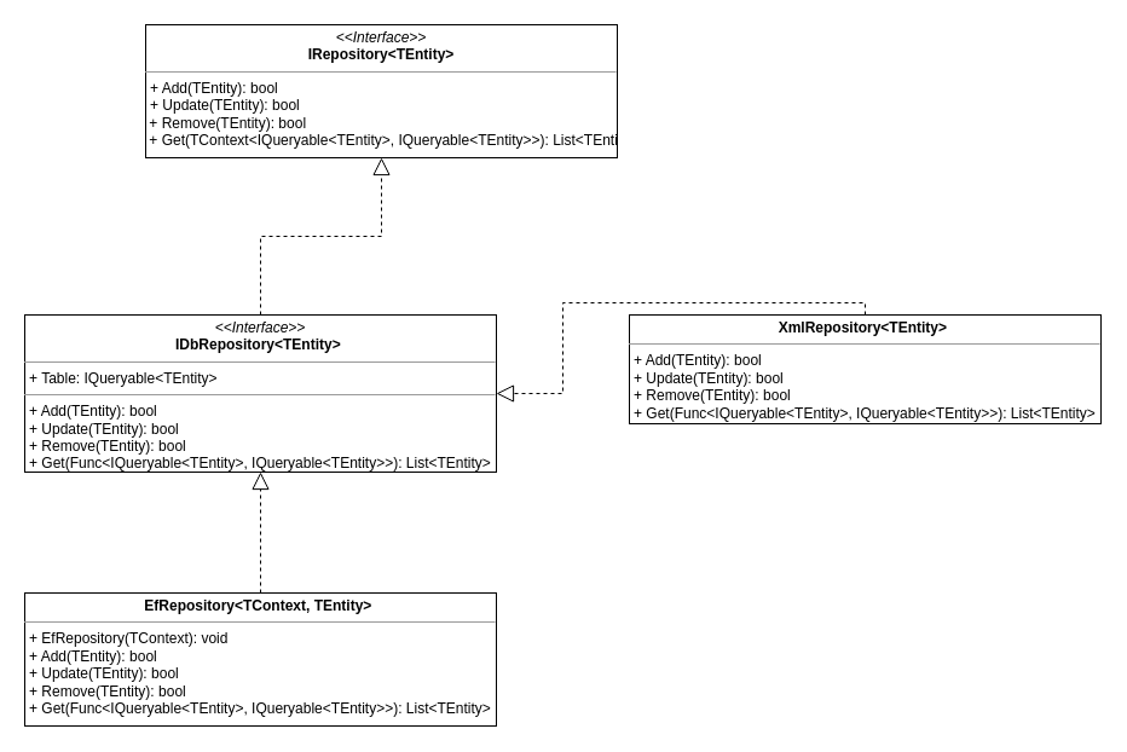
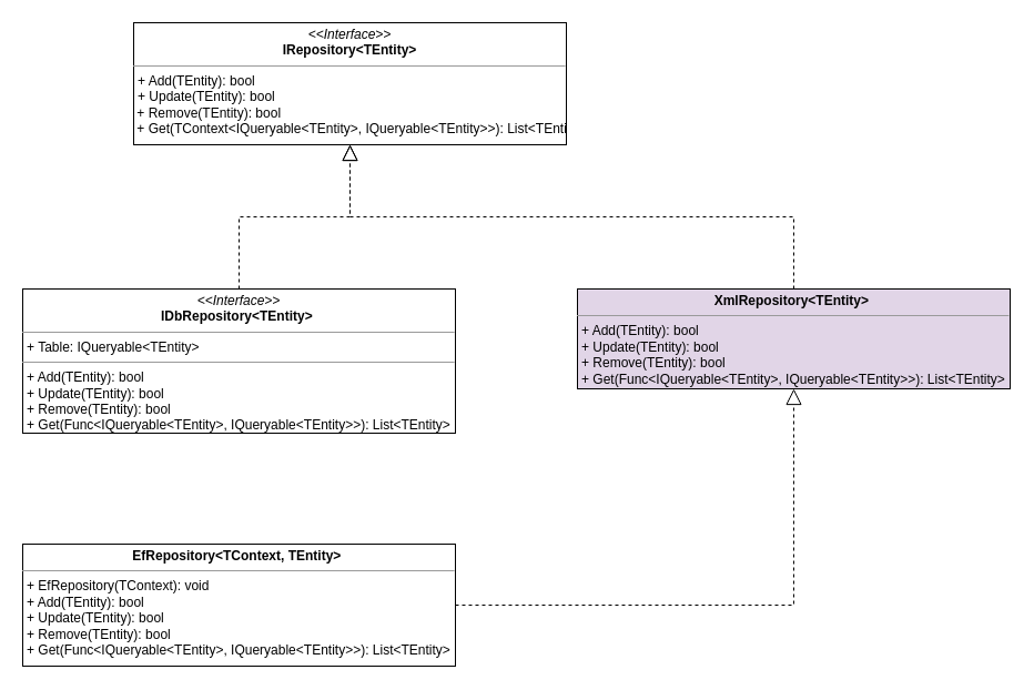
- <mxCell id="5" value="" style="endArrow=block;dashed=1;endFill=0;endSize=12;html=1;exitX=0.5;exitY=0;exitDx=0;exitDy=0;edgeStyle=orthogonalEdgeStyle;rounded=0;" parent="1" source="3" target="6" edge="1"><mxGeometry width="160" relative="1" as="geometry"><mxPoint x="170" y="421.04" as="sourcePoint" /><mxPoint x="367.03" y="340" as="targetPoint" /></mxGeometry></mxCell>
+ <mxCell id="5" value="" style="endArrow=block;dashed=1;endFill=0;endSize=12;html=1;exitX=0.5;exitY=0;exitDx=0;exitDy=0;edgeStyle=orthogonalEdgeStyle;rounded=0;" parent="1" source="3" target="2" edge="1"><mxGeometry width="160" relative="1" as="geometry"><mxPoint x="170" y="421.04" as="sourcePoint" /><mxPoint x="367.03" y="340" as="targetPoint" /></mxGeometry></mxCell>
- <mxCell id="3" value="&lt;p style=&quot;margin: 0px ; margin-top: 4px ; text-align: center&quot;&gt;&lt;b&gt;XmlRepository&amp;lt;TEntity&amp;gt;&amp;nbsp;&lt;/b&gt;&lt;br&gt;&lt;/p&gt;&lt;hr size=&quot;1&quot;&gt;&lt;p style=&quot;margin: 0px 0px 0px 4px&quot;&gt;+ Add(TEntity): bool&lt;br&gt;&lt;/p&gt;&lt;p style=&quot;margin: 0px 0px 0px 4px&quot;&gt;+ Update(TEntity): bool&lt;br&gt;&lt;/p&gt;&lt;p style=&quot;margin: 0px 0px 0px 4px&quot;&gt;&lt;/p&gt;&lt;p style=&quot;margin: 0px ; margin-left: 4px&quot;&gt;+ Remove(TEntity): bool&lt;br&gt;+ Get(Func&amp;lt;IQueryable&amp;lt;TEntity&amp;gt;, IQueryable&amp;lt;TEntity&amp;gt;&amp;gt;): List&amp;lt;TEntity&amp;gt;&lt;br&gt;&lt;/p&gt;" style="verticalAlign=top;align=left;overflow=fill;fontSize=12;fontFamily=Helvetica;html=1;" parent="1" vertex="1"><mxGeometry x="520" y="260" width="390" height="90" as="geometry" /></mxCell>
+ <mxCell id="3" value="&lt;p style=&quot;margin: 0px ; margin-top: 4px ; text-align: center&quot;&gt;&lt;b&gt;XmlRepository&amp;lt;TEntity&amp;gt;&amp;nbsp;&lt;/b&gt;&lt;br&gt;&lt;/p&gt;&lt;hr size=&quot;1&quot;&gt;&lt;p style=&quot;margin: 0px 0px 0px 4px&quot;&gt;+ Add(TEntity): bool&lt;br&gt;&lt;/p&gt;&lt;p style=&quot;margin: 0px 0px 0px 4px&quot;&gt;+ Update(TEntity): bool&lt;br&gt;&lt;/p&gt;&lt;p style=&quot;margin: 0px 0px 0px 4px&quot;&gt;&lt;/p&gt;&lt;p style=&quot;margin: 0px ; margin-left: 4px&quot;&gt;+ Remove(TEntity): bool&lt;br&gt;+ Get(Func&amp;lt;IQueryable&amp;lt;TEntity&amp;gt;, IQueryable&amp;lt;TEntity&amp;gt;&amp;gt;): List&amp;lt;TEntity&amp;gt;&lt;br&gt;&lt;/p&gt;" style="verticalAlign=top;align=left;overflow=fill;fontSize=12;fontFamily=Helvetica;html=1;fillColor=#e1d5e7;" parent="1" vertex="1"><mxGeometry x="520" y="260" width="390" height="90" as="geometry" /></mxCell>
- <mxCell id="8" value="" style="endArrow=block;dashed=1;endFill=0;endSize=12;html=1;edgeStyle=orthogonalEdgeStyle;rounded=0;" parent="1" source="7" target="6" edge="1"><mxGeometry width="160" relative="1" as="geometry"><mxPoint x="225" y="270" as="sourcePoint" /><mxPoint x="325" y="140" as="targetPoint" /></mxGeometry></mxCell>
+ <mxCell id="8" value="" style="endArrow=block;dashed=1;endFill=0;endSize=12;html=1;edgeStyle=orthogonalEdgeStyle;rounded=0;" parent="1" source="7" target="3" edge="1"><mxGeometry width="160" relative="1" as="geometry"><mxPoint x="225" y="270" as="sourcePoint" /><mxPoint x="325" y="140" as="targetPoint" /></mxGeometry></mxCell>
